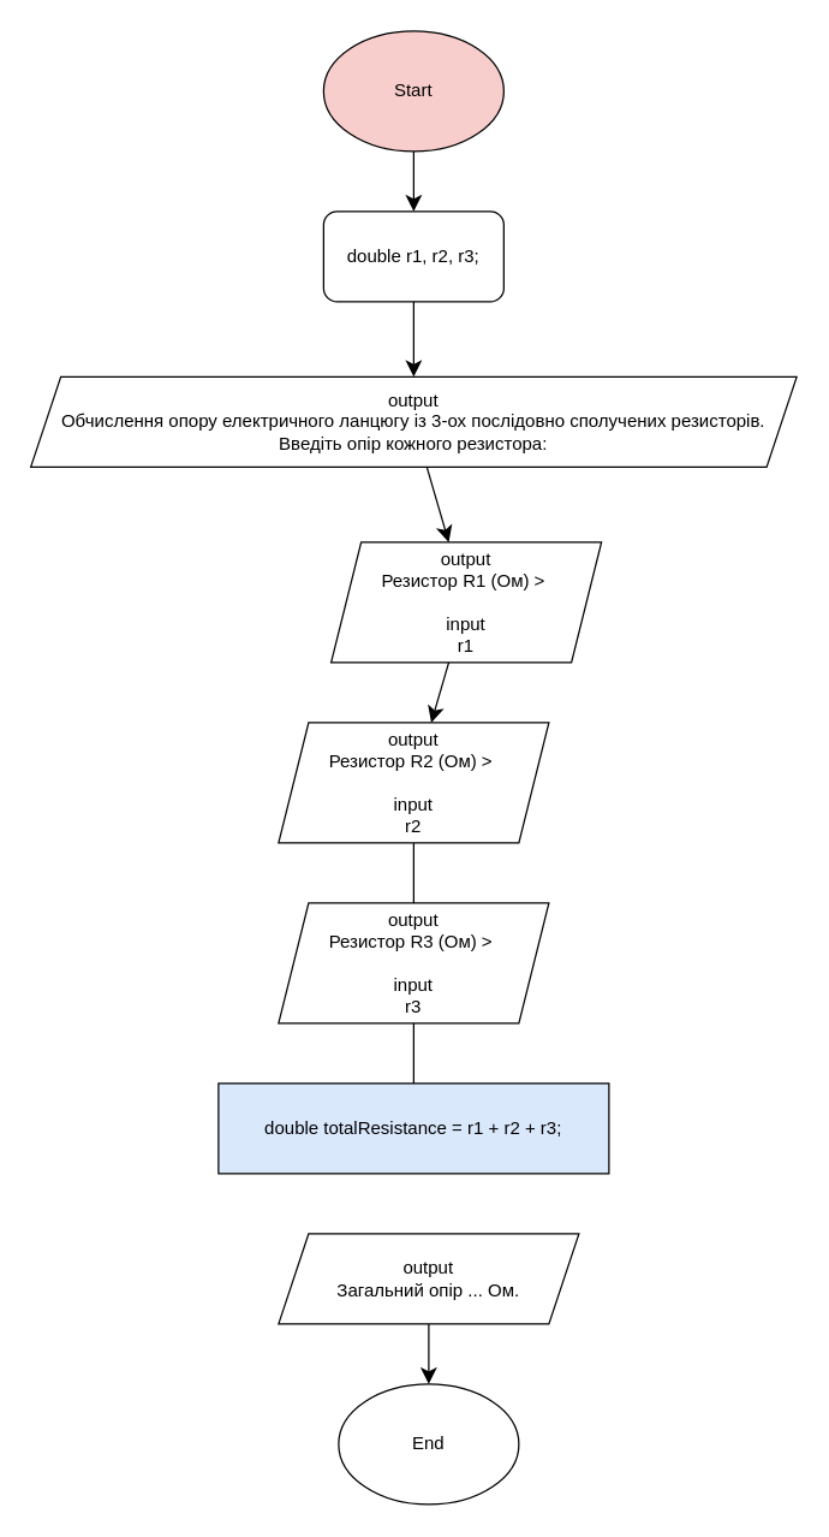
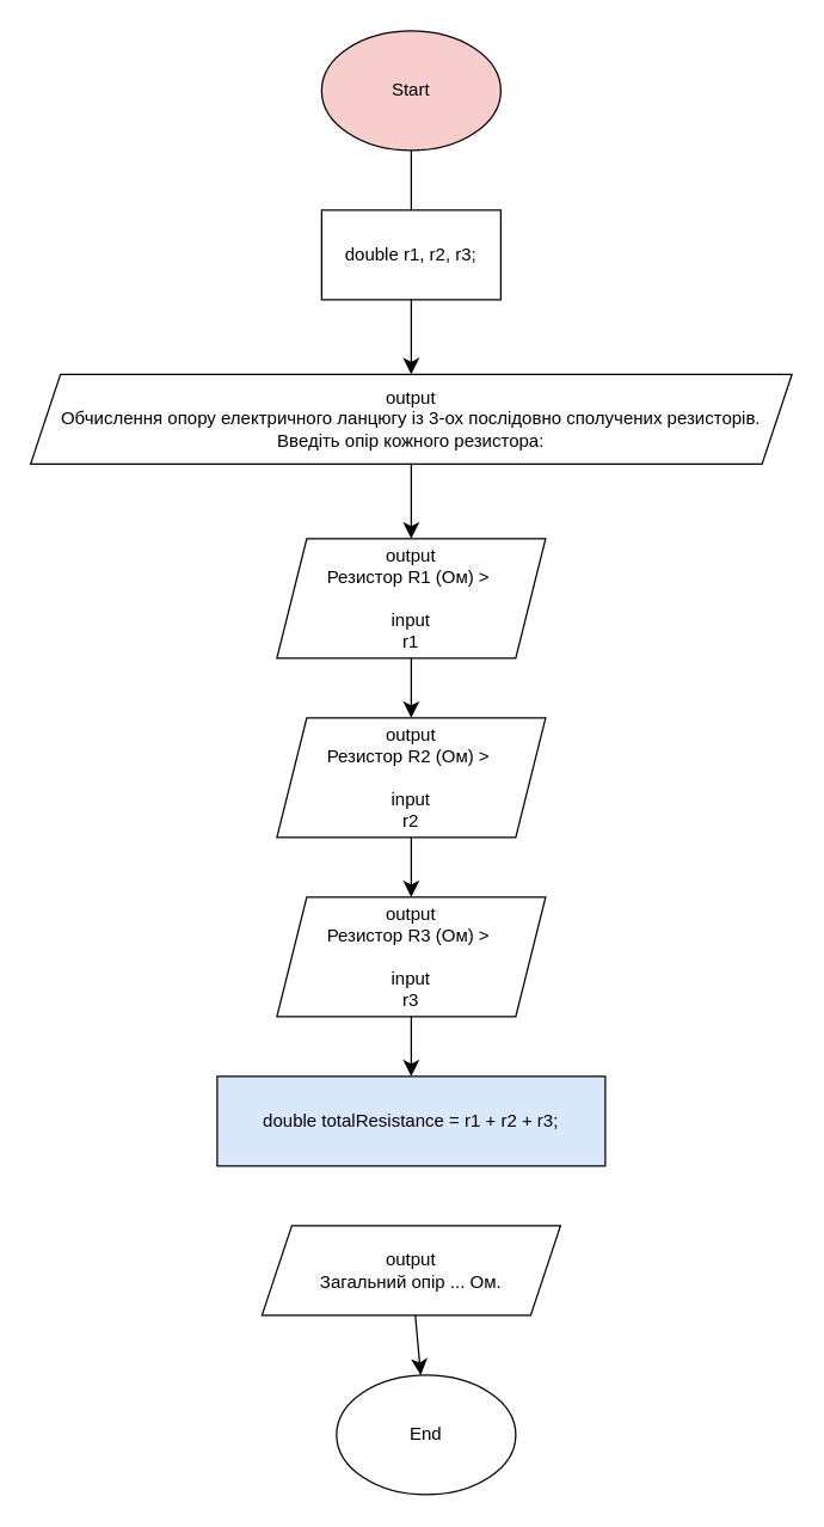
- <mxCell id="2" value="" style="edgeStyle=none;curved=1;rounded=0;orthogonalLoop=1;jettySize=auto;html=1;fontSize=12;startSize=8;endSize=8;" edge="1" parent="1" source="3" target="8"><mxGeometry relative="1" as="geometry" /></mxCell>
+ <mxCell id="2" value="" style="edgeStyle=none;curved=1;rounded=0;orthogonalLoop=1;jettySize=auto;html=1;fontSize=12;startSize=8;endSize=8;endArrow=none;" edge="1" parent="1" source="3" target="8"><mxGeometry relative="1" as="geometry" /></mxCell>
- <mxCell id="8" value="double r1, r2, r3;" style="whiteSpace=wrap;html=1;rounded=1;" vertex="1" parent="1"><mxGeometry x="215" y="140" width="120" height="60" as="geometry" /></mxCell>
+ <mxCell id="8" value="double r1, r2, r3;" style="rounded=0;whiteSpace=wrap;html=1;" vertex="1" parent="1"><mxGeometry x="215" y="140" width="120" height="60" as="geometry" /></mxCell>
- <mxCell id="11" value="output&lt;br&gt;Резистор R1 (Ом) &amp;gt;&amp;nbsp;&lt;br&gt;&lt;br&gt;input&lt;br&gt;r1" style="shape=parallelogram;perimeter=parallelogramPerimeter;whiteSpace=wrap;html=1;fixedSize=1;" vertex="1" parent="1"><mxGeometry x="220" y="360" width="180" height="80" as="geometry" /></mxCell>
+ <mxCell id="11" value="output&lt;br&gt;Резистор R1 (Ом) &amp;gt;&amp;nbsp;&lt;br&gt;&lt;br&gt;input&lt;br&gt;r1" style="shape=parallelogram;perimeter=parallelogramPerimeter;whiteSpace=wrap;html=1;fixedSize=1;" vertex="1" parent="1"><mxGeometry x="185" y="360" width="180" height="80" as="geometry" /></mxCell>
- <mxCell id="12" value="" style="edgeStyle=none;curved=1;rounded=0;orthogonalLoop=1;jettySize=auto;html=1;fontSize=12;startSize=8;endSize=8;endArrow=none;" edge="1" parent="1" source="13" target="15"><mxGeometry relative="1" as="geometry" /></mxCell>
+ <mxCell id="12" value="" style="edgeStyle=none;curved=1;rounded=0;orthogonalLoop=1;jettySize=auto;html=1;fontSize=12;startSize=8;endSize=8;" edge="1" parent="1" source="13" target="15"><mxGeometry relative="1" as="geometry" /></mxCell>
- <mxCell id="14" value="" style="edgeStyle=none;curved=1;rounded=0;orthogonalLoop=1;jettySize=auto;html=1;fontSize=12;startSize=8;endSize=8;entryX=0.5;entryY=0;entryDx=0;entryDy=0;endArrow=none;" edge="1" parent="1" source="15" target="9"><mxGeometry relative="1" as="geometry" /></mxCell>
+ <mxCell id="14" value="" style="edgeStyle=none;curved=1;rounded=0;orthogonalLoop=1;jettySize=auto;html=1;fontSize=12;startSize=8;endSize=8;entryX=0.5;entryY=0;entryDx=0;entryDy=0;" edge="1" parent="1" source="15" target="9"><mxGeometry relative="1" as="geometry" /></mxCell>
- <mxCell id="17" value="output&lt;br&gt;Загальний опір ... Ом." style="shape=parallelogram;perimeter=parallelogramPerimeter;whiteSpace=wrap;html=1;fixedSize=1;" vertex="1" parent="1"><mxGeometry x="185" y="820" width="200" height="60" as="geometry" /></mxCell>
+ <mxCell id="17" value="output&lt;br&gt;Загальний опір ... Ом." style="shape=parallelogram;perimeter=parallelogramPerimeter;whiteSpace=wrap;html=1;fixedSize=1;" vertex="1" parent="1"><mxGeometry x="175" y="820" width="200" height="60" as="geometry" /></mxCell>
